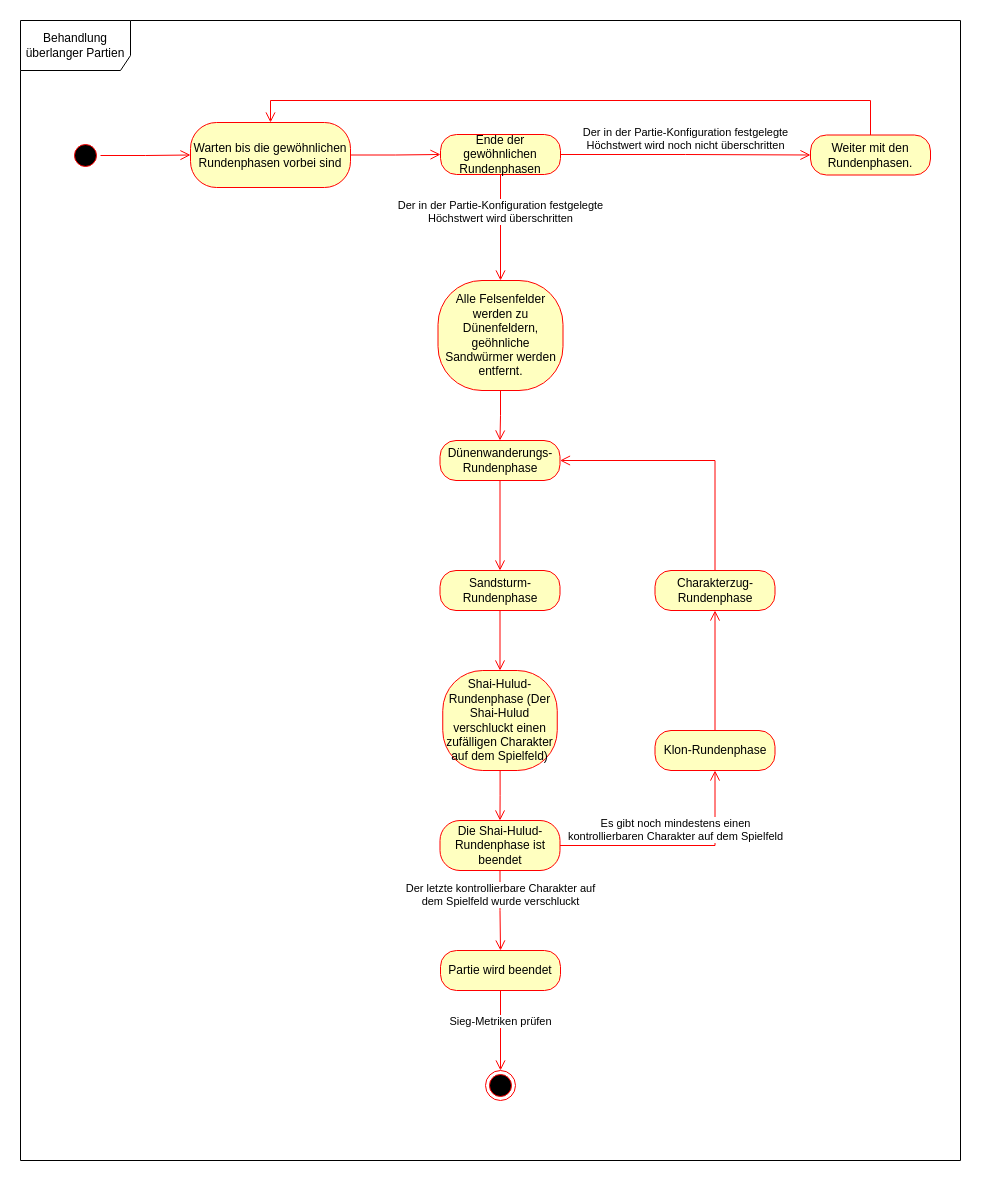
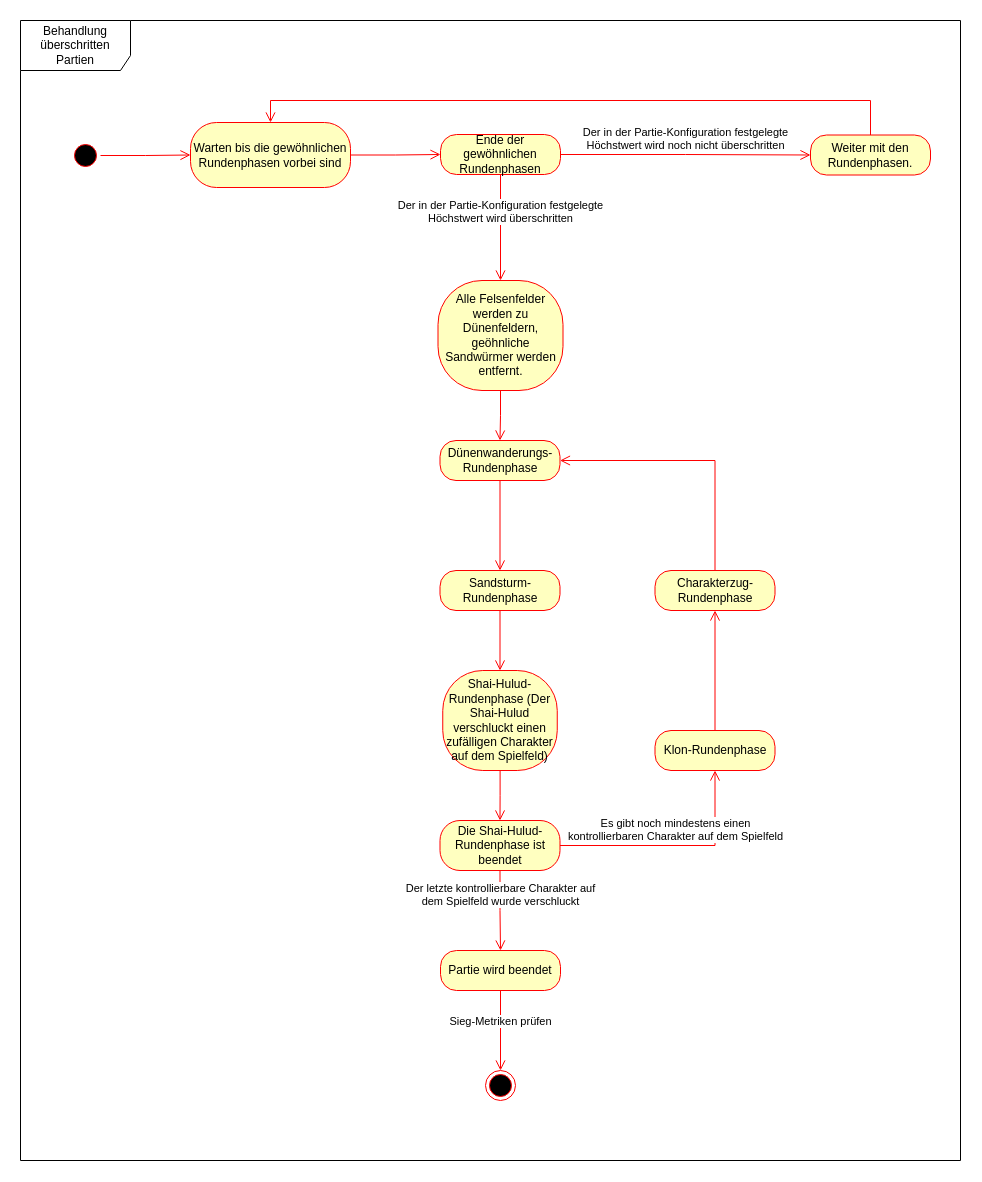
- <mxCell id="29" value="Behandlung&lt;br&gt;überlanger Partien" style="shape=umlFrame;whiteSpace=wrap;html=1;width=110;height=50;" parent="1" vertex="1"><mxGeometry x="20" y="20" width="940" height="1140" as="geometry" /></mxCell>
+ <mxCell id="29" value="Behandlung&lt;br&gt;überschritten Partien" style="shape=umlFrame;whiteSpace=wrap;html=1;width=110;height=50;" parent="1" vertex="1"><mxGeometry x="20" y="20" width="940" height="1140" as="geometry" /></mxCell>
